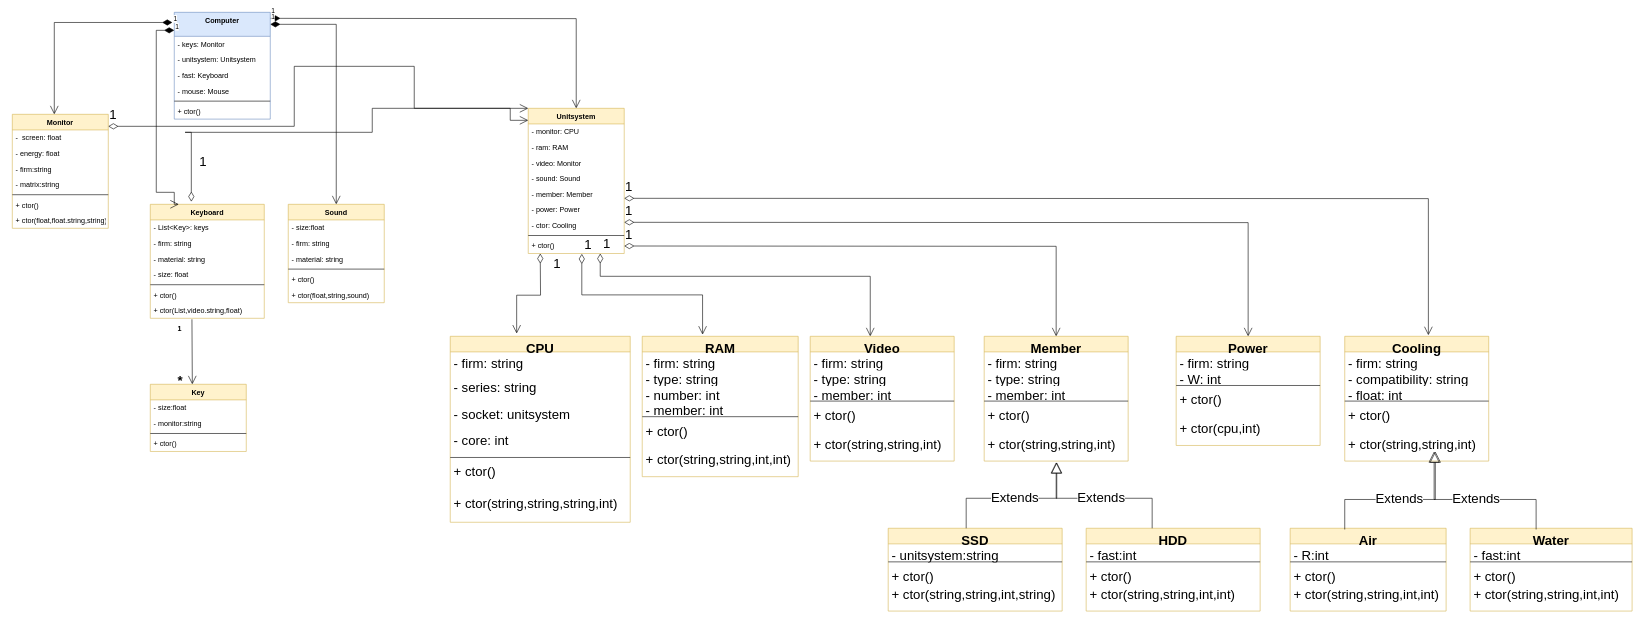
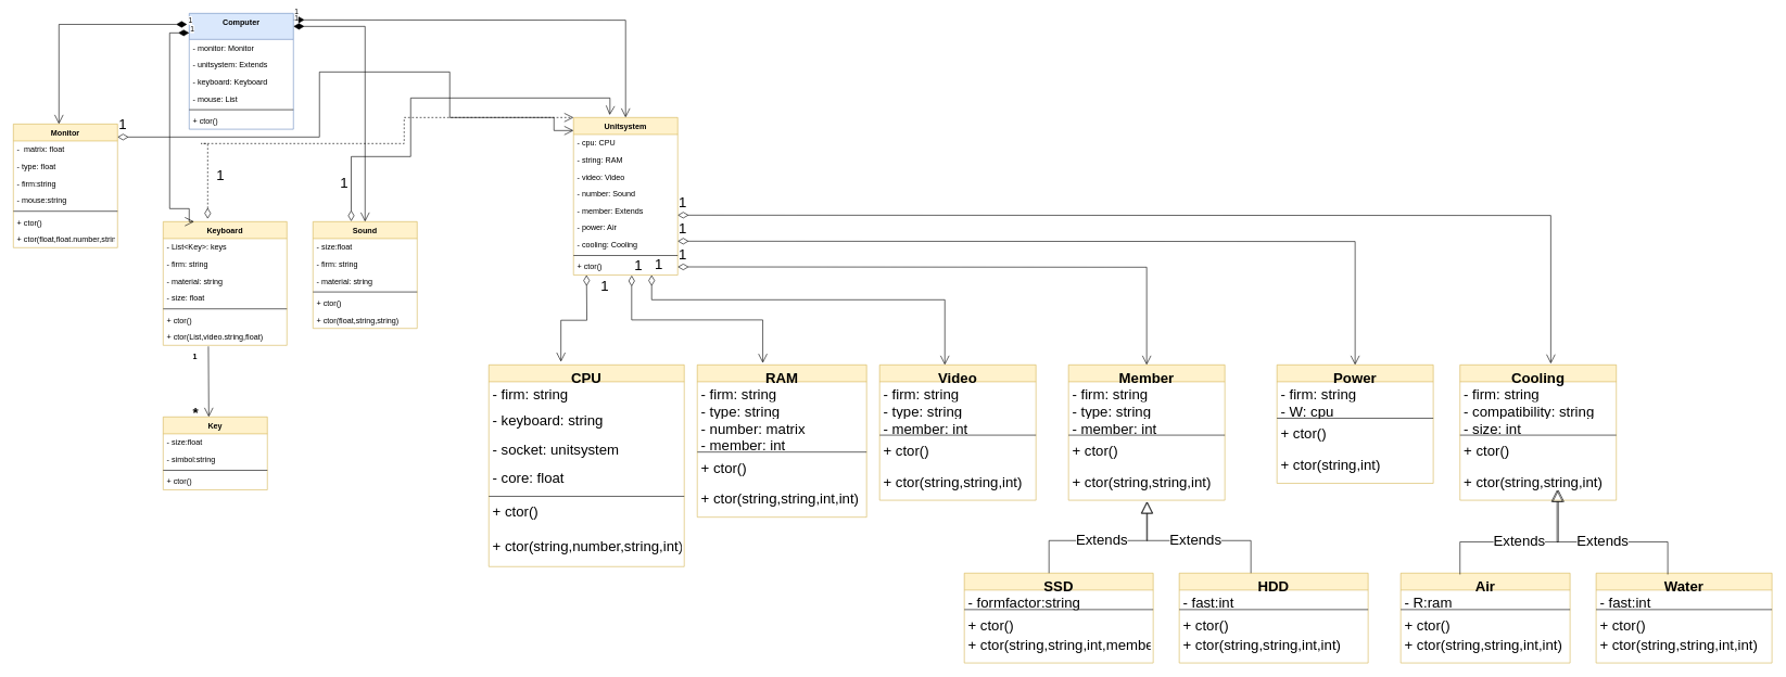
- <mxCell id="18" value="- keys: Monitor" style="text;strokeColor=none;fillColor=none;align=left;verticalAlign=top;spacingLeft=4;spacingRight=4;overflow=hidden;rotatable=0;points=[[0,0.5],[1,0.5]];portConstraint=eastwest;" vertex="1" parent="17"><mxGeometry y="40" width="160" height="26" as="geometry" /></mxCell>
+ <mxCell id="18" value="- monitor: Monitor" style="text;strokeColor=none;fillColor=none;align=left;verticalAlign=top;spacingLeft=4;spacingRight=4;overflow=hidden;rotatable=0;points=[[0,0.5],[1,0.5]];portConstraint=eastwest;" vertex="1" parent="17"><mxGeometry y="40" width="160" height="26" as="geometry" /></mxCell>
- <mxCell id="19" value="- unitsystem: Unitsystem" style="text;strokeColor=none;fillColor=none;align=left;verticalAlign=top;spacingLeft=4;spacingRight=4;overflow=hidden;rotatable=0;points=[[0,0.5],[1,0.5]];portConstraint=eastwest;" vertex="1" parent="17"><mxGeometry y="66" width="160" height="26" as="geometry" /></mxCell>
+ <mxCell id="19" value="- unitsystem: Extends" style="text;strokeColor=none;fillColor=none;align=left;verticalAlign=top;spacingLeft=4;spacingRight=4;overflow=hidden;rotatable=0;points=[[0,0.5],[1,0.5]];portConstraint=eastwest;" vertex="1" parent="17"><mxGeometry y="66" width="160" height="26" as="geometry" /></mxCell>
- <mxCell id="20" value="- fast: Keyboard" style="text;strokeColor=none;fillColor=none;align=left;verticalAlign=top;spacingLeft=4;spacingRight=4;overflow=hidden;rotatable=0;points=[[0,0.5],[1,0.5]];portConstraint=eastwest;" vertex="1" parent="17"><mxGeometry y="92" width="160" height="26" as="geometry" /></mxCell>
+ <mxCell id="20" value="- keyboard: Keyboard" style="text;strokeColor=none;fillColor=none;align=left;verticalAlign=top;spacingLeft=4;spacingRight=4;overflow=hidden;rotatable=0;points=[[0,0.5],[1,0.5]];portConstraint=eastwest;" vertex="1" parent="17"><mxGeometry y="92" width="160" height="26" as="geometry" /></mxCell>
+ <mxCell id="55" value="1" style="endArrow=open;html=1;endSize=12;startArrow=diamondThin;startSize=14;startFill=0;edgeStyle=orthogonalEdgeStyle;align=left;verticalAlign=bottom;rounded=0;fontSize=22;exitX=0.367;exitY=-0.004;exitDx=0;exitDy=0;exitPerimeter=0;entryX=0.347;entryY=-0.016;entryDx=0;entryDy=0;entryPerimeter=0;" edge="1" parent="1" source="10" target="24"><mxGeometry x="-0.862" y="19" relative="1" as="geometry"><mxPoint x="380" y="220" as="sourcePoint" /><mxPoint x="649.2" y="168.99" as="targetPoint" /><Array as="points"><mxPoint x="539" y="240" /><mxPoint x="630" y="240" /><mxPoint x="630" y="150" /><mxPoint x="936" y="150" /><mxPoint x="936" y="170" /></Array><mxPoint as="offset" /></mxGeometry></mxCell>
- <mxCell id="21" value="- mouse: Mouse" style="text;strokeColor=none;fillColor=none;align=left;verticalAlign=top;spacingLeft=4;spacingRight=4;overflow=hidden;rotatable=0;points=[[0,0.5],[1,0.5]];portConstraint=eastwest;" vertex="1" parent="17"><mxGeometry y="118" width="160" height="26" as="geometry" /></mxCell>
+ <mxCell id="21" value="- mouse: List" style="text;strokeColor=none;fillColor=none;align=left;verticalAlign=top;spacingLeft=4;spacingRight=4;overflow=hidden;rotatable=0;points=[[0,0.5],[1,0.5]];portConstraint=eastwest;" vertex="1" parent="17"><mxGeometry y="118" width="160" height="26" as="geometry" /></mxCell>
- <mxCell id="54" value="1" style="endArrow=open;html=1;endSize=12;startArrow=diamondThin;startSize=14;startFill=0;edgeStyle=orthogonalEdgeStyle;align=left;verticalAlign=bottom;rounded=0;fontSize=22;exitX=0.36;exitY=-0.023;exitDx=0;exitDy=0;exitPerimeter=0;entryX=0;entryY=0;entryDx=0;entryDy=0;" edge="1" parent="1" source="34" target="24"><mxGeometry x="-0.861" y="-12" relative="1" as="geometry"><mxPoint x="180" y="200" as="sourcePoint" /><mxPoint x="648" y="160" as="targetPoint" /><Array as="points"><mxPoint x="308" y="220" /><mxPoint x="620" y="220" /><mxPoint x="620" y="140" /></Array><mxPoint as="offset" /></mxGeometry></mxCell>
+ <mxCell id="54" value="1" style="endArrow=open;html=1;endSize=12;startArrow=diamondThin;startSize=14;startFill=0;edgeStyle=orthogonalEdgeStyle;align=left;verticalAlign=bottom;rounded=0;fontSize=22;exitX=0.36;exitY=-0.023;exitDx=0;exitDy=0;exitPerimeter=0;entryX=0;entryY=0;entryDx=0;entryDy=0;dashed=1;" edge="1" parent="1" source="34" target="24"><mxGeometry x="-0.861" y="-12" relative="1" as="geometry"><mxPoint x="180" y="200" as="sourcePoint" /><mxPoint x="648" y="160" as="targetPoint" /><Array as="points"><mxPoint x="308" y="220" /><mxPoint x="620" y="220" /><mxPoint x="620" y="140" /></Array><mxPoint as="offset" /></mxGeometry></mxCell>
- <mxCell id="25" value="- monitor: CPU" style="text;strokeColor=none;fillColor=none;align=left;verticalAlign=top;spacingLeft=4;spacingRight=4;overflow=hidden;rotatable=0;points=[[0,0.5],[1,0.5]];portConstraint=eastwest;" vertex="1" parent="24"><mxGeometry y="26" width="160" height="26" as="geometry" /></mxCell>
+ <mxCell id="25" value="- cpu: CPU" style="text;strokeColor=none;fillColor=none;align=left;verticalAlign=top;spacingLeft=4;spacingRight=4;overflow=hidden;rotatable=0;points=[[0,0.5],[1,0.5]];portConstraint=eastwest;" vertex="1" parent="24"><mxGeometry y="26" width="160" height="26" as="geometry" /></mxCell>
- <mxCell id="3" value="-  screen: float" style="text;align=left;verticalAlign=top;spacingLeft=4;spacingRight=4;overflow=hidden;rotatable=0;points=[[0,0.5],[1,0.5]];portConstraint=eastwest;" parent="2" vertex="1"><mxGeometry y="26" width="160" height="26" as="geometry" /></mxCell>
+ <mxCell id="3" value="-  matrix: float" style="text;align=left;verticalAlign=top;spacingLeft=4;spacingRight=4;overflow=hidden;rotatable=0;points=[[0,0.5],[1,0.5]];portConstraint=eastwest;" parent="2" vertex="1"><mxGeometry y="26" width="160" height="26" as="geometry" /></mxCell>
- <mxCell id="26" value="- ram: RAM" style="text;strokeColor=none;fillColor=none;align=left;verticalAlign=top;spacingLeft=4;spacingRight=4;overflow=hidden;rotatable=0;points=[[0,0.5],[1,0.5]];portConstraint=eastwest;" vertex="1" parent="24"><mxGeometry y="52" width="160" height="26" as="geometry" /></mxCell>
+ <mxCell id="26" value="- string: RAM" style="text;strokeColor=none;fillColor=none;align=left;verticalAlign=top;spacingLeft=4;spacingRight=4;overflow=hidden;rotatable=0;points=[[0,0.5],[1,0.5]];portConstraint=eastwest;" vertex="1" parent="24"><mxGeometry y="52" width="160" height="26" as="geometry" /></mxCell>
- <mxCell id="4" value="- energy: float" style="text;align=left;verticalAlign=top;spacingLeft=4;spacingRight=4;overflow=hidden;rotatable=0;points=[[0,0.5],[1,0.5]];portConstraint=eastwest;rounded=0;shadow=0;html=0;" parent="2" vertex="1"><mxGeometry y="52" width="160" height="26" as="geometry" /></mxCell>
+ <mxCell id="4" value="- type: float" style="text;align=left;verticalAlign=top;spacingLeft=4;spacingRight=4;overflow=hidden;rotatable=0;points=[[0,0.5],[1,0.5]];portConstraint=eastwest;rounded=0;shadow=0;html=0;" parent="2" vertex="1"><mxGeometry y="52" width="160" height="26" as="geometry" /></mxCell>
- <mxCell id="27" value="- video: Monitor" style="text;strokeColor=none;fillColor=none;align=left;verticalAlign=top;spacingLeft=4;spacingRight=4;overflow=hidden;rotatable=0;points=[[0,0.5],[1,0.5]];portConstraint=eastwest;" vertex="1" parent="24"><mxGeometry y="78" width="160" height="26" as="geometry" /></mxCell>
+ <mxCell id="27" value="- video: Video" style="text;strokeColor=none;fillColor=none;align=left;verticalAlign=top;spacingLeft=4;spacingRight=4;overflow=hidden;rotatable=0;points=[[0,0.5],[1,0.5]];portConstraint=eastwest;" vertex="1" parent="24"><mxGeometry y="78" width="160" height="26" as="geometry" /></mxCell>
- <mxCell id="28" value="- sound: Sound" style="text;strokeColor=none;fillColor=none;align=left;verticalAlign=top;spacingLeft=4;spacingRight=4;overflow=hidden;rotatable=0;points=[[0,0.5],[1,0.5]];portConstraint=eastwest;" vertex="1" parent="24"><mxGeometry y="104" width="160" height="26" as="geometry" /></mxCell>
+ <mxCell id="28" value="- number: Sound" style="text;strokeColor=none;fillColor=none;align=left;verticalAlign=top;spacingLeft=4;spacingRight=4;overflow=hidden;rotatable=0;points=[[0,0.5],[1,0.5]];portConstraint=eastwest;" vertex="1" parent="24"><mxGeometry y="104" width="160" height="26" as="geometry" /></mxCell>
- <mxCell id="6" value="- matrix:string" style="text;align=left;verticalAlign=top;spacingLeft=4;spacingRight=4;overflow=hidden;rotatable=0;points=[[0,0.5],[1,0.5]];portConstraint=eastwest;rounded=0;shadow=0;html=0;" vertex="1" parent="2"><mxGeometry y="104" width="160" height="26" as="geometry" /></mxCell>
+ <mxCell id="6" value="- mouse:string" style="text;align=left;verticalAlign=top;spacingLeft=4;spacingRight=4;overflow=hidden;rotatable=0;points=[[0,0.5],[1,0.5]];portConstraint=eastwest;rounded=0;shadow=0;html=0;" vertex="1" parent="2"><mxGeometry y="104" width="160" height="26" as="geometry" /></mxCell>
- <mxCell id="29" value="- member: Member" style="text;strokeColor=none;fillColor=none;align=left;verticalAlign=top;spacingLeft=4;spacingRight=4;overflow=hidden;rotatable=0;points=[[0,0.5],[1,0.5]];portConstraint=eastwest;" vertex="1" parent="24"><mxGeometry y="130" width="160" height="26" as="geometry" /></mxCell>
+ <mxCell id="29" value="- member: Extends" style="text;strokeColor=none;fillColor=none;align=left;verticalAlign=top;spacingLeft=4;spacingRight=4;overflow=hidden;rotatable=0;points=[[0,0.5],[1,0.5]];portConstraint=eastwest;" vertex="1" parent="24"><mxGeometry y="130" width="160" height="26" as="geometry" /></mxCell>
- <mxCell id="30" value="- power: Power" style="text;strokeColor=none;fillColor=none;align=left;verticalAlign=top;spacingLeft=4;spacingRight=4;overflow=hidden;rotatable=0;points=[[0,0.5],[1,0.5]];portConstraint=eastwest;" vertex="1" parent="24"><mxGeometry y="156" width="160" height="26" as="geometry" /></mxCell>
+ <mxCell id="30" value="- power: Air" style="text;strokeColor=none;fillColor=none;align=left;verticalAlign=top;spacingLeft=4;spacingRight=4;overflow=hidden;rotatable=0;points=[[0,0.5],[1,0.5]];portConstraint=eastwest;" vertex="1" parent="24"><mxGeometry y="156" width="160" height="26" as="geometry" /></mxCell>
- <mxCell id="9" value="+ ctor(float,float.string,string)" style="text;align=left;verticalAlign=top;spacingLeft=4;spacingRight=4;overflow=hidden;rotatable=0;points=[[0,0.5],[1,0.5]];portConstraint=eastwest;" vertex="1" parent="2"><mxGeometry y="164" width="160" height="26" as="geometry" /></mxCell>
+ <mxCell id="9" value="+ ctor(float,float.number,string)" style="text;align=left;verticalAlign=top;spacingLeft=4;spacingRight=4;overflow=hidden;rotatable=0;points=[[0,0.5],[1,0.5]];portConstraint=eastwest;" vertex="1" parent="2"><mxGeometry y="164" width="160" height="26" as="geometry" /></mxCell>
- <mxCell id="31" value="- ctor: Cooling" style="text;strokeColor=none;fillColor=none;align=left;verticalAlign=top;spacingLeft=4;spacingRight=4;overflow=hidden;rotatable=0;points=[[0,0.5],[1,0.5]];portConstraint=eastwest;" vertex="1" parent="24"><mxGeometry y="182" width="160" height="26" as="geometry" /></mxCell>
+ <mxCell id="31" value="- cooling: Cooling" style="text;strokeColor=none;fillColor=none;align=left;verticalAlign=top;spacingLeft=4;spacingRight=4;overflow=hidden;rotatable=0;points=[[0,0.5],[1,0.5]];portConstraint=eastwest;" vertex="1" parent="24"><mxGeometry y="182" width="160" height="26" as="geometry" /></mxCell>
- <mxCell id="16" value="+ ctor(float,string,sound)" style="text;strokeColor=none;fillColor=none;align=left;verticalAlign=top;spacingLeft=4;spacingRight=4;overflow=hidden;rotatable=0;points=[[0,0.5],[1,0.5]];portConstraint=eastwest;" vertex="1" parent="10"><mxGeometry y="138" width="160" height="26" as="geometry" /></mxCell>
+ <mxCell id="16" value="+ ctor(float,string,string)" style="text;strokeColor=none;fillColor=none;align=left;verticalAlign=top;spacingLeft=4;spacingRight=4;overflow=hidden;rotatable=0;points=[[0,0.5],[1,0.5]];portConstraint=eastwest;" vertex="1" parent="10"><mxGeometry y="138" width="160" height="26" as="geometry" /></mxCell>
- <mxCell id="105" value="- W: int " style="text;strokeColor=none;fillColor=none;align=left;verticalAlign=top;spacingLeft=4;spacingRight=4;overflow=hidden;rotatable=0;points=[[0,0.5],[1,0.5]];portConstraint=eastwest;fontSize=22;" vertex="1" parent="103"><mxGeometry y="52" width="240" height="26" as="geometry" /></mxCell>
+ <mxCell id="105" value="- W: cpu " style="text;strokeColor=none;fillColor=none;align=left;verticalAlign=top;spacingLeft=4;spacingRight=4;overflow=hidden;rotatable=0;points=[[0,0.5],[1,0.5]];portConstraint=eastwest;fontSize=22;" vertex="1" parent="103"><mxGeometry y="52" width="240" height="26" as="geometry" /></mxCell>
- <mxCell id="59" value="- series: string" style="text;strokeColor=none;fillColor=none;align=left;verticalAlign=top;spacingLeft=4;spacingRight=4;overflow=hidden;rotatable=0;points=[[0,0.5],[1,0.5]];portConstraint=eastwest;fontSize=22;" vertex="1" parent="57"><mxGeometry y="66" width="300" height="44" as="geometry" /></mxCell>
+ <mxCell id="59" value="- keyboard: string" style="text;strokeColor=none;fillColor=none;align=left;verticalAlign=top;spacingLeft=4;spacingRight=4;overflow=hidden;rotatable=0;points=[[0,0.5],[1,0.5]];portConstraint=eastwest;fontSize=22;" vertex="1" parent="57"><mxGeometry y="66" width="300" height="44" as="geometry" /></mxCell>
- <mxCell id="69" value="- number: int " style="text;strokeColor=none;fillColor=none;align=left;verticalAlign=top;spacingLeft=4;spacingRight=4;overflow=hidden;rotatable=0;points=[[0,0.5],[1,0.5]];portConstraint=eastwest;fontSize=22;" vertex="1" parent="66"><mxGeometry y="78" width="260" height="26" as="geometry" /></mxCell>
+ <mxCell id="69" value="- number: matrix " style="text;strokeColor=none;fillColor=none;align=left;verticalAlign=top;spacingLeft=4;spacingRight=4;overflow=hidden;rotatable=0;points=[[0,0.5],[1,0.5]];portConstraint=eastwest;fontSize=22;" vertex="1" parent="66"><mxGeometry y="78" width="260" height="26" as="geometry" /></mxCell>
- <mxCell id="112" value="- float: int " style="text;strokeColor=none;fillColor=none;align=left;verticalAlign=top;spacingLeft=4;spacingRight=4;overflow=hidden;rotatable=0;points=[[0,0.5],[1,0.5]];portConstraint=eastwest;fontSize=22;" vertex="1" parent="109"><mxGeometry y="78" width="240" height="26" as="geometry" /></mxCell>
+ <mxCell id="112" value="- size: int " style="text;strokeColor=none;fillColor=none;align=left;verticalAlign=top;spacingLeft=4;spacingRight=4;overflow=hidden;rotatable=0;points=[[0,0.5],[1,0.5]];portConstraint=eastwest;fontSize=22;" vertex="1" parent="109"><mxGeometry y="78" width="240" height="26" as="geometry" /></mxCell>
- <mxCell id="48" value="- monitor:string" style="text;strokeColor=none;fillColor=none;align=left;verticalAlign=top;spacingLeft=4;spacingRight=4;overflow=hidden;rotatable=0;points=[[0,0.5],[1,0.5]];portConstraint=eastwest;" vertex="1" parent="46"><mxGeometry y="52" width="160" height="26" as="geometry" /></mxCell>
+ <mxCell id="48" value="- simbol:string" style="text;strokeColor=none;fillColor=none;align=left;verticalAlign=top;spacingLeft=4;spacingRight=4;overflow=hidden;rotatable=0;points=[[0,0.5],[1,0.5]];portConstraint=eastwest;" vertex="1" parent="46"><mxGeometry y="52" width="160" height="26" as="geometry" /></mxCell>
- <mxCell id="108" value="+ ctor(cpu,int)" style="text;strokeColor=none;fillColor=none;align=left;verticalAlign=top;spacingLeft=4;spacingRight=4;overflow=hidden;rotatable=0;points=[[0,0.5],[1,0.5]];portConstraint=eastwest;fontSize=22;" vertex="1" parent="103"><mxGeometry y="134" width="240" height="48" as="geometry" /></mxCell>
+ <mxCell id="108" value="+ ctor(string,int)" style="text;strokeColor=none;fillColor=none;align=left;verticalAlign=top;spacingLeft=4;spacingRight=4;overflow=hidden;rotatable=0;points=[[0,0.5],[1,0.5]];portConstraint=eastwest;fontSize=22;" vertex="1" parent="103"><mxGeometry y="134" width="240" height="48" as="geometry" /></mxCell>
- <mxCell id="61" value="- core: int" style="text;strokeColor=none;fillColor=none;align=left;verticalAlign=top;spacingLeft=4;spacingRight=4;overflow=hidden;rotatable=0;points=[[0,0.5],[1,0.5]];portConstraint=eastwest;fontSize=22;" vertex="1" parent="57"><mxGeometry y="154" width="300" height="44" as="geometry" /></mxCell>
+ <mxCell id="61" value="- core: float" style="text;strokeColor=none;fillColor=none;align=left;verticalAlign=top;spacingLeft=4;spacingRight=4;overflow=hidden;rotatable=0;points=[[0,0.5],[1,0.5]];portConstraint=eastwest;fontSize=22;" vertex="1" parent="57"><mxGeometry y="154" width="300" height="44" as="geometry" /></mxCell>
- <mxCell id="64" value="+ ctor(string,string,string,int)" style="text;strokeColor=none;fillColor=none;align=left;verticalAlign=top;spacingLeft=4;spacingRight=4;overflow=hidden;rotatable=0;points=[[0,0.5],[1,0.5]];portConstraint=eastwest;fontSize=22;" vertex="1" parent="57"><mxGeometry y="258" width="300" height="52" as="geometry" /></mxCell>
+ <mxCell id="64" value="+ ctor(string,number,string,int)" style="text;strokeColor=none;fillColor=none;align=left;verticalAlign=top;spacingLeft=4;spacingRight=4;overflow=hidden;rotatable=0;points=[[0,0.5],[1,0.5]];portConstraint=eastwest;fontSize=22;" vertex="1" parent="57"><mxGeometry y="258" width="300" height="52" as="geometry" /></mxCell>
- <mxCell id="91" value="- unitsystem:string" style="text;strokeColor=none;fillColor=none;align=left;verticalAlign=top;spacingLeft=4;spacingRight=4;overflow=hidden;rotatable=0;points=[[0,0.5],[1,0.5]];portConstraint=eastwest;fontSize=22;" vertex="1" parent="90"><mxGeometry y="26" width="290" height="26" as="geometry" /></mxCell>
+ <mxCell id="91" value="- formfactor:string" style="text;strokeColor=none;fillColor=none;align=left;verticalAlign=top;spacingLeft=4;spacingRight=4;overflow=hidden;rotatable=0;points=[[0,0.5],[1,0.5]];portConstraint=eastwest;fontSize=22;" vertex="1" parent="90"><mxGeometry y="26" width="290" height="26" as="geometry" /></mxCell>
- <mxCell id="117" value="- R:int" style="text;strokeColor=none;fillColor=none;align=left;verticalAlign=top;spacingLeft=4;spacingRight=4;overflow=hidden;rotatable=0;points=[[0,0.5],[1,0.5]];portConstraint=eastwest;fontSize=22;" vertex="1" parent="116"><mxGeometry y="26" width="260" height="26" as="geometry" /></mxCell>
+ <mxCell id="117" value="- R:ram" style="text;strokeColor=none;fillColor=none;align=left;verticalAlign=top;spacingLeft=4;spacingRight=4;overflow=hidden;rotatable=0;points=[[0,0.5],[1,0.5]];portConstraint=eastwest;fontSize=22;" vertex="1" parent="116"><mxGeometry y="26" width="260" height="26" as="geometry" /></mxCell>
- <mxCell id="94" value="+ ctor(string,string,int,string)" style="text;strokeColor=none;fillColor=none;align=left;verticalAlign=top;spacingLeft=4;spacingRight=4;overflow=hidden;rotatable=0;points=[[0,0.5],[1,0.5]];portConstraint=eastwest;fontSize=22;" vertex="1" parent="90"><mxGeometry y="90" width="290" height="48" as="geometry" /></mxCell>
+ <mxCell id="94" value="+ ctor(string,string,int,member)" style="text;strokeColor=none;fillColor=none;align=left;verticalAlign=top;spacingLeft=4;spacingRight=4;overflow=hidden;rotatable=0;points=[[0,0.5],[1,0.5]];portConstraint=eastwest;fontSize=22;" vertex="1" parent="90"><mxGeometry y="90" width="290" height="48" as="geometry" /></mxCell>
